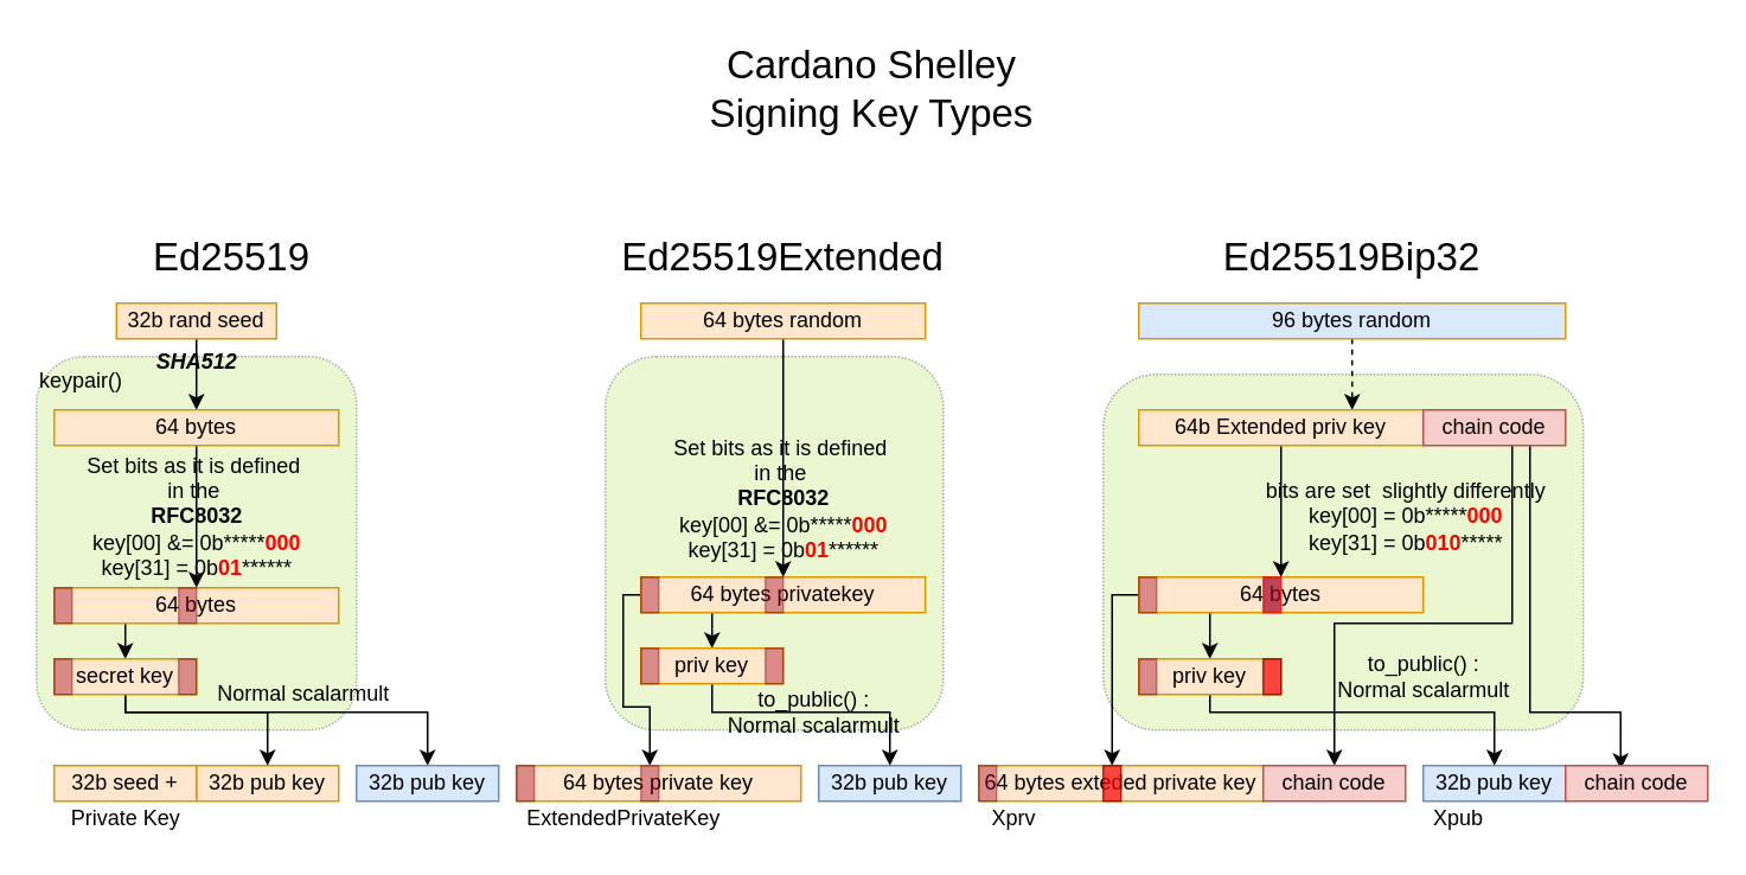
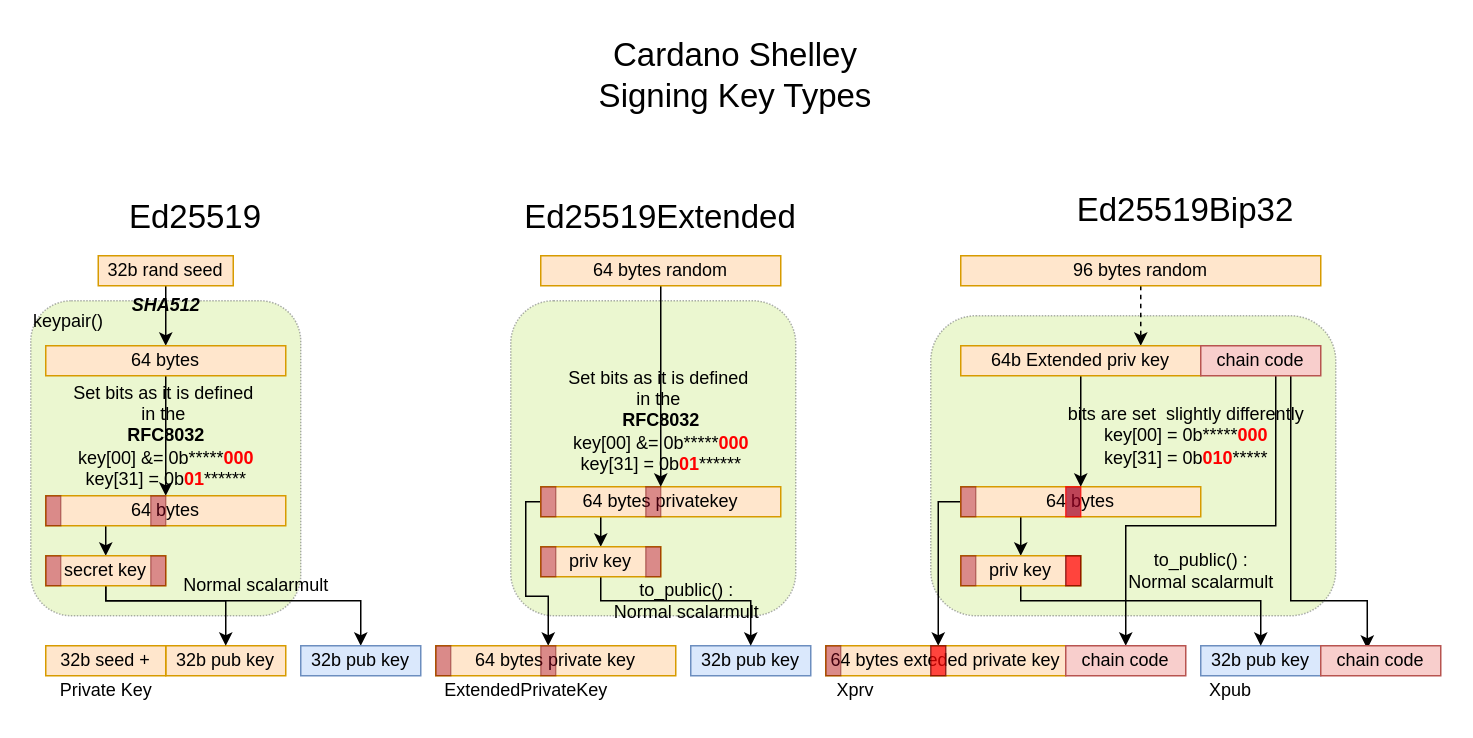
- <mxCell id="13" value="Ed25519Bip32" style="text;html=1;strokeColor=none;fillColor=none;align=center;verticalAlign=middle;whiteSpace=wrap;rounded=0;fontSize=22;" parent="1" vertex="1"><mxGeometry x="660" y="130" width="200" height="30" as="geometry" /></mxCell>
+ <mxCell id="13" value="Ed25519Bip32" style="text;html=1;strokeColor=none;fillColor=none;align=center;verticalAlign=middle;whiteSpace=wrap;rounded=0;fontSize=22;" parent="1" vertex="1"><mxGeometry x="690" y="125" width="200" height="30" as="geometry" /></mxCell>
- <mxCell id="19" value="96 bytes random" style="rounded=0;whiteSpace=wrap;html=1;fontSize=12;align=center;fillColor=#dae8fc;strokeColor=#d79b00;" parent="1" vertex="1"><mxGeometry x="640" y="170" width="240" height="20" as="geometry" /></mxCell>
+ <mxCell id="19" value="96 bytes random" style="rounded=0;whiteSpace=wrap;html=1;fontSize=12;align=center;fillColor=#ffe6cc;strokeColor=#d79b00;" parent="1" vertex="1"><mxGeometry x="640" y="170" width="240" height="20" as="geometry" /></mxCell>
